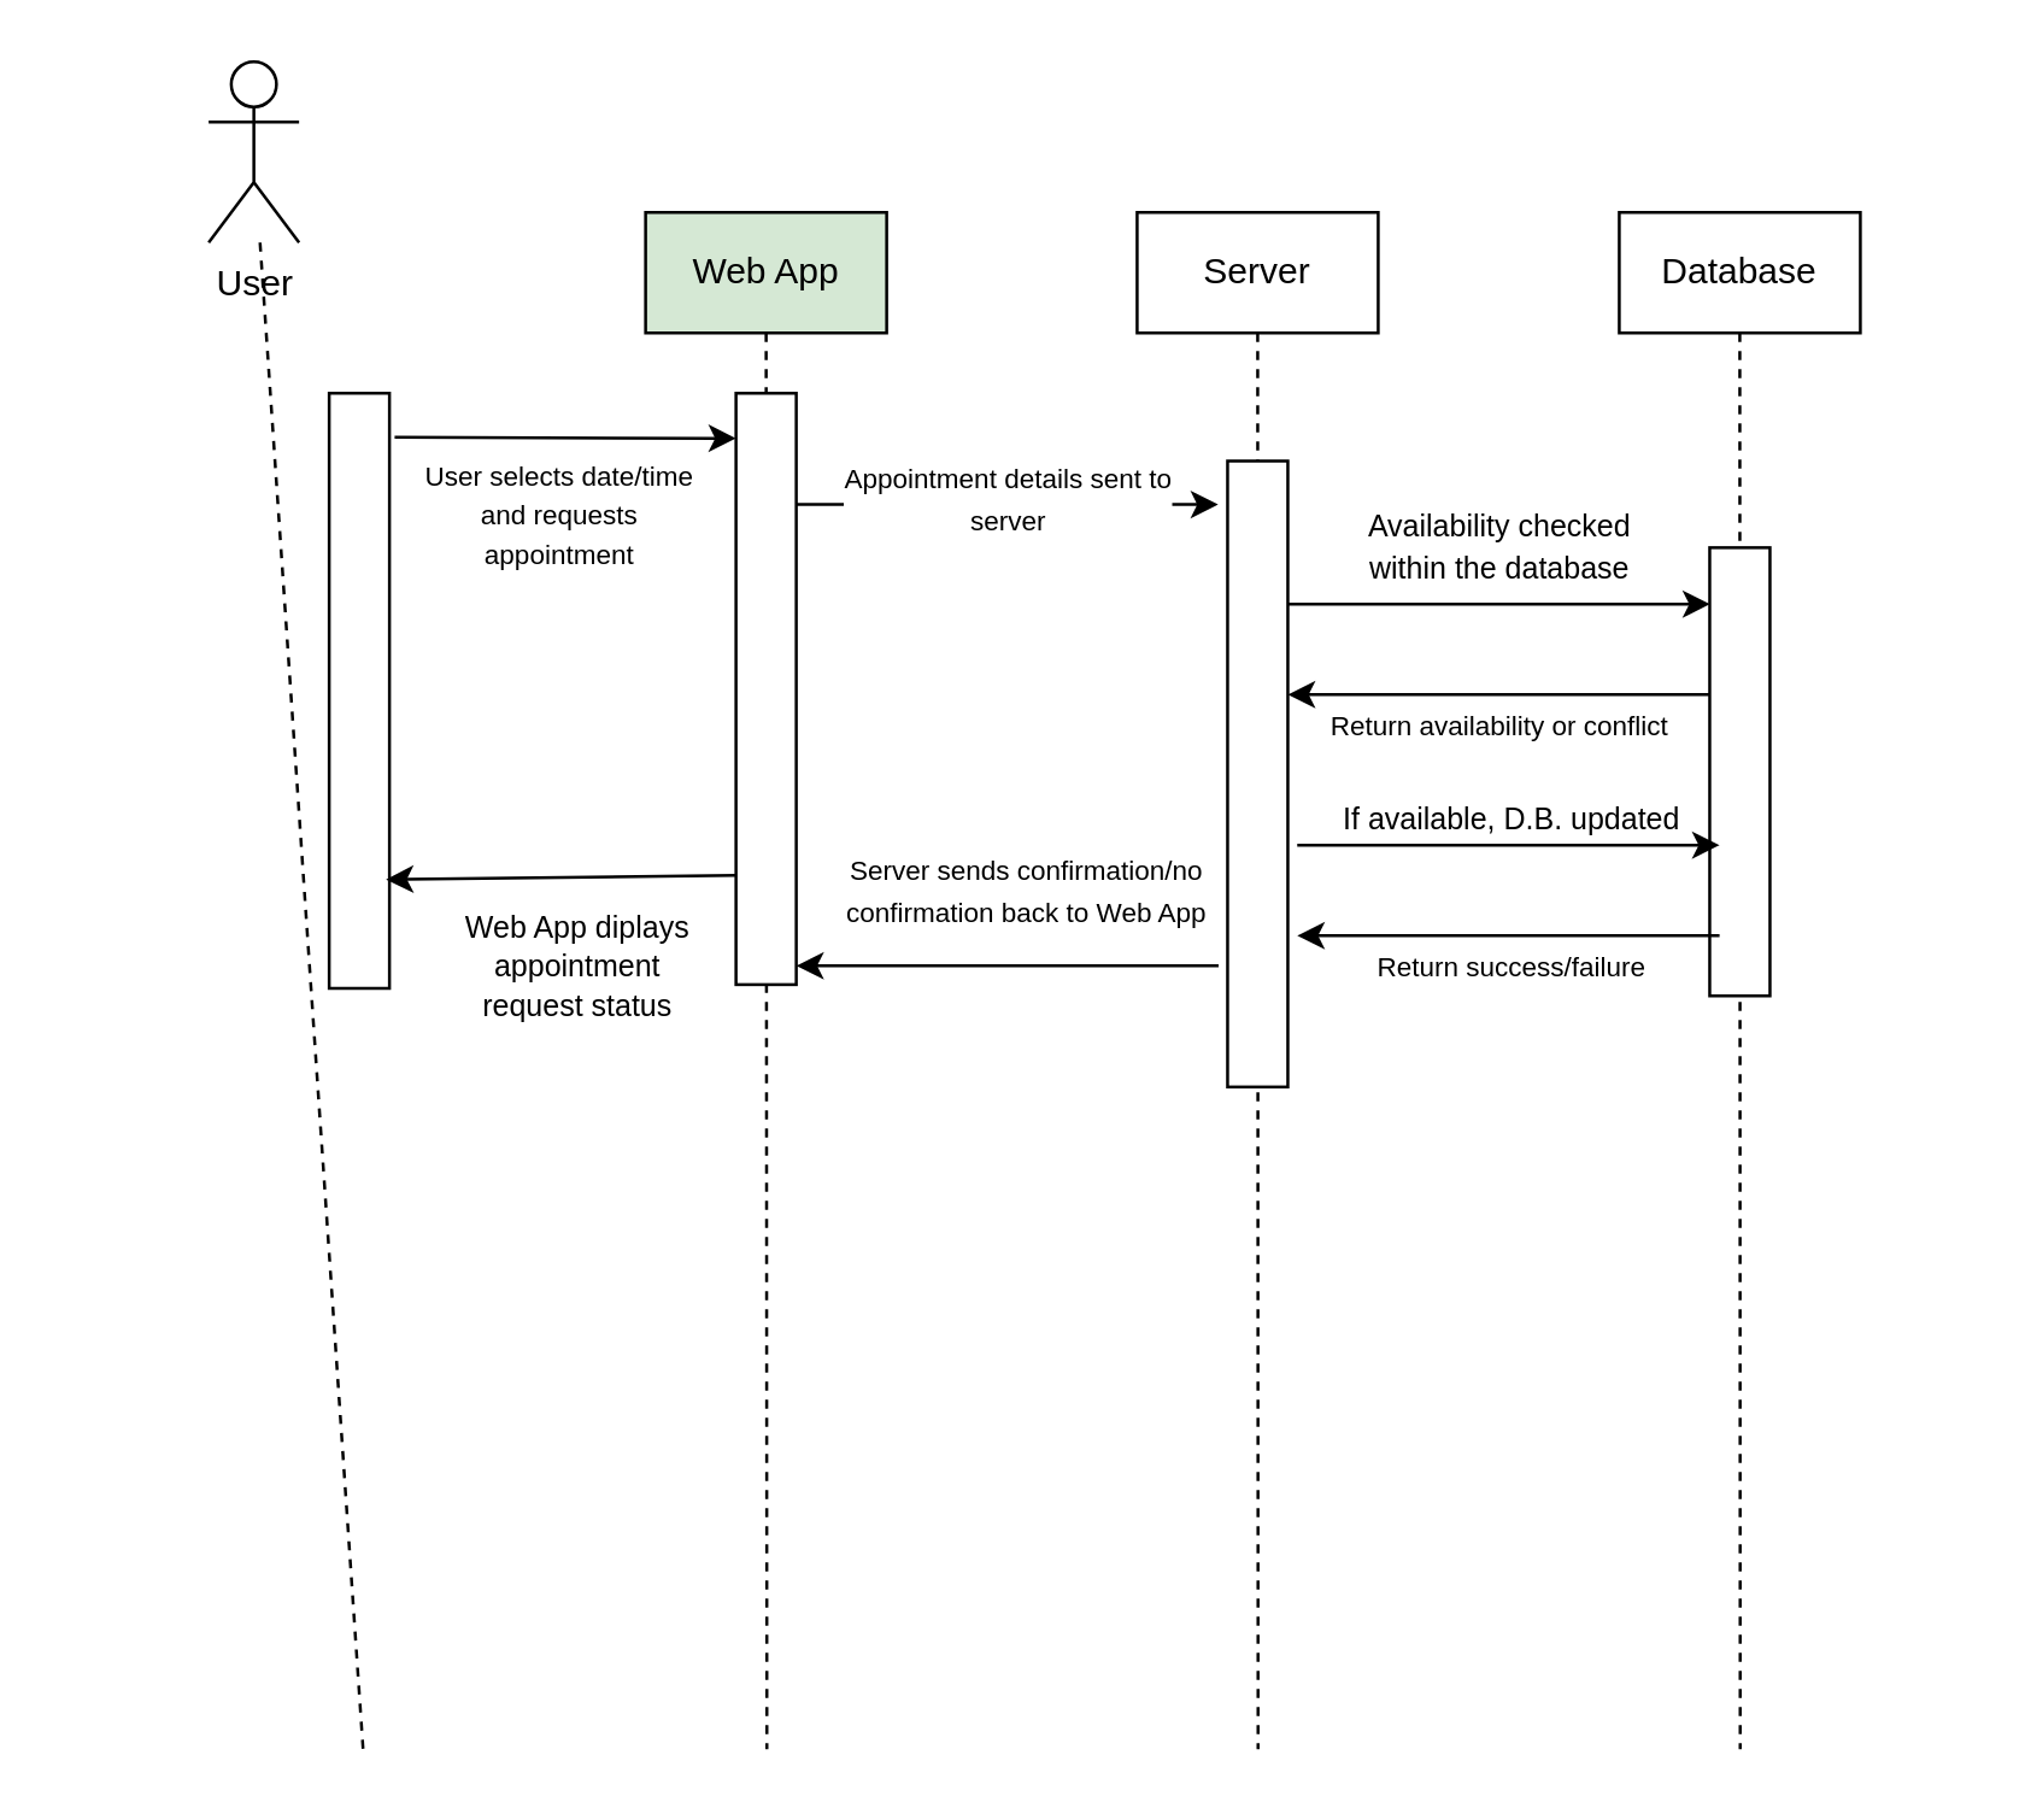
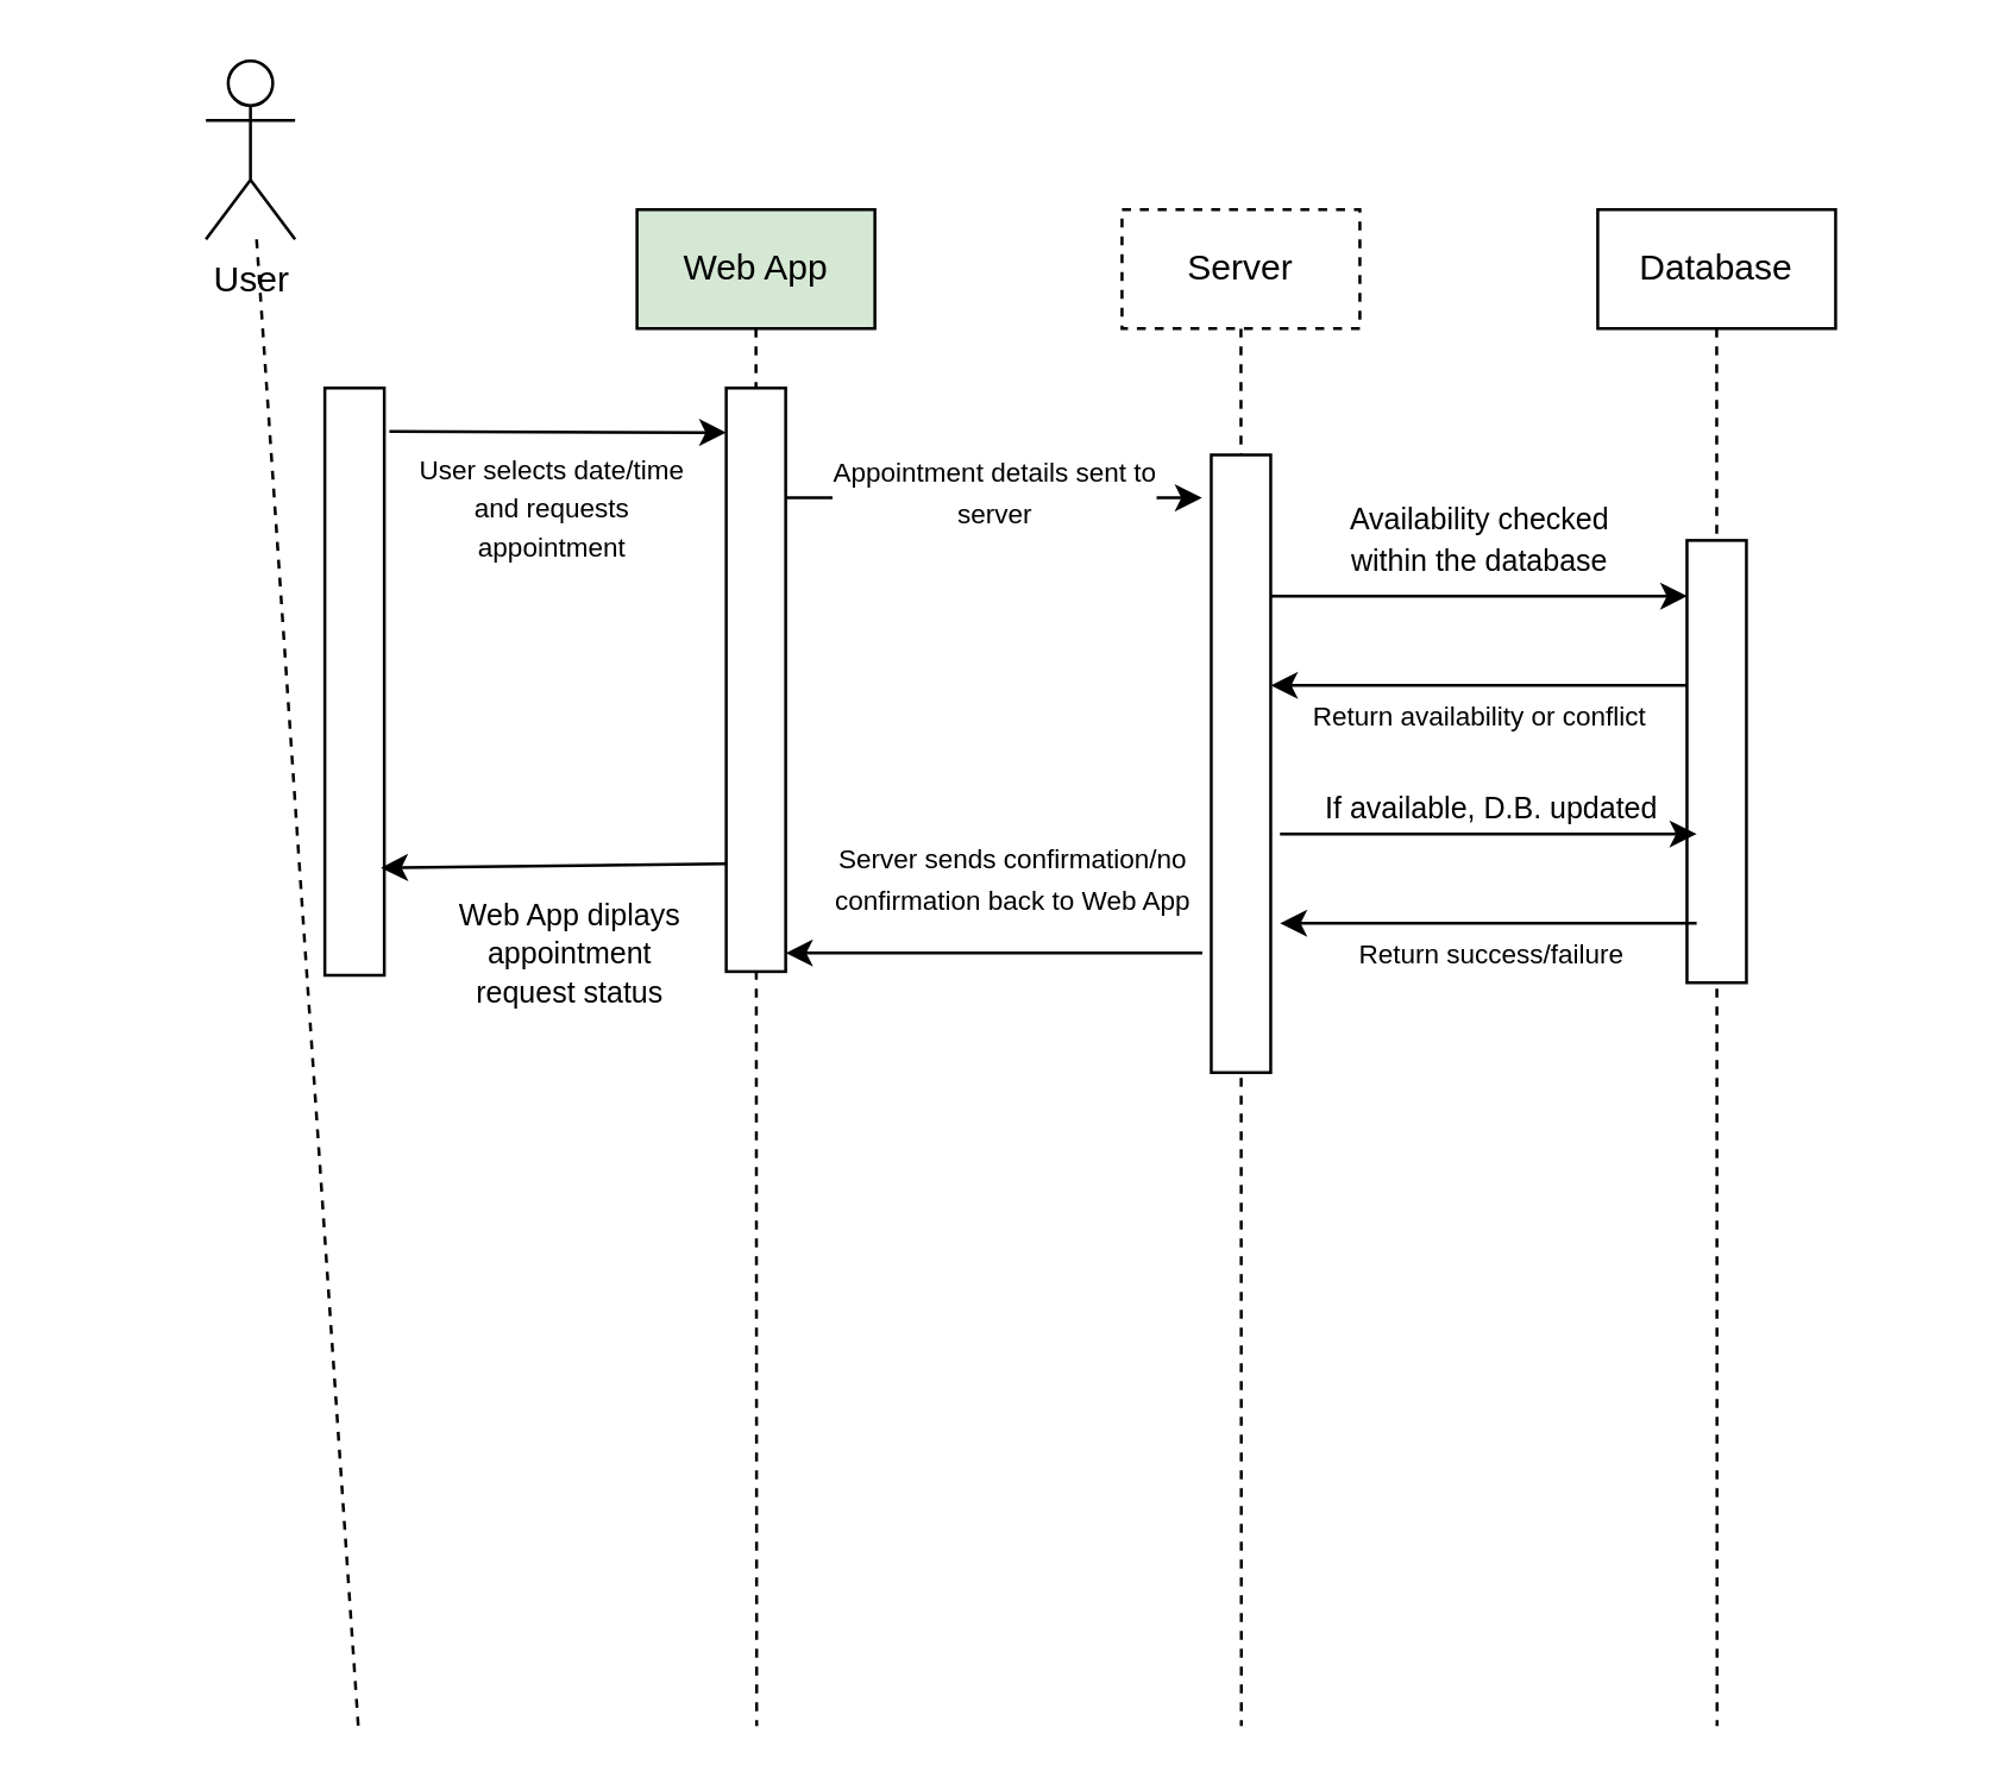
- <mxCell id="7" value="Server" style="whiteSpace=wrap;html=1;" vertex="1" parent="1"><mxGeometry x="376.87" y="70" width="80" height="40" as="geometry" /></mxCell>
+ <mxCell id="7" value="Server" style="whiteSpace=wrap;html=1;dashed=1;" vertex="1" parent="1"><mxGeometry x="376.87" y="70" width="80" height="40" as="geometry" /></mxCell>
